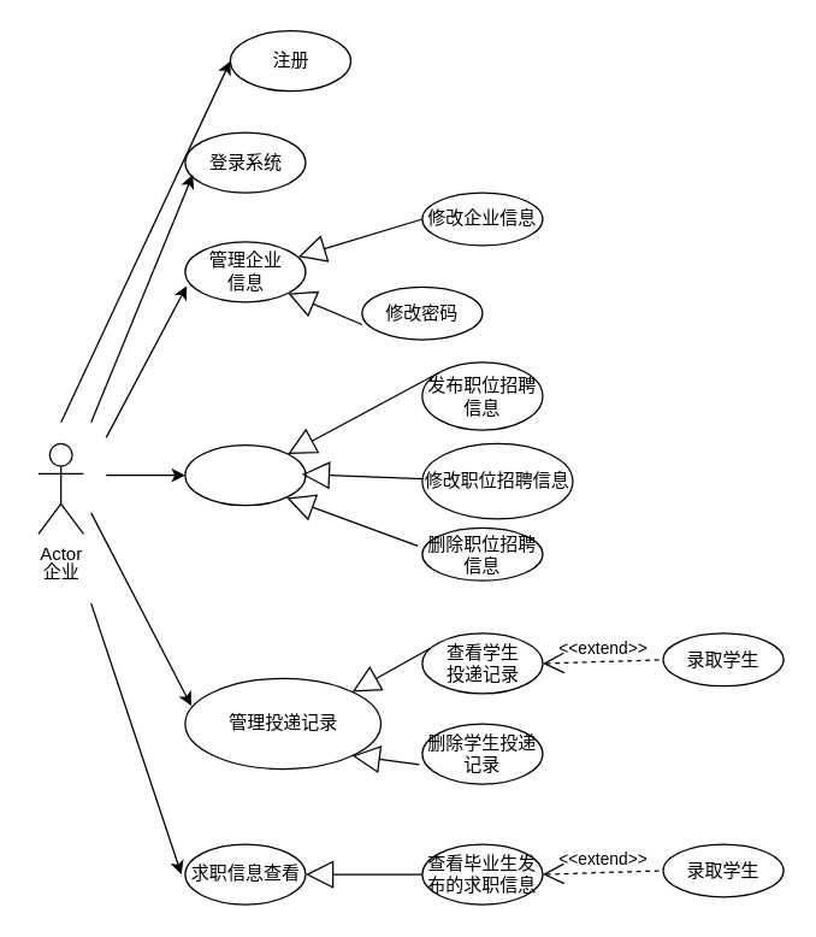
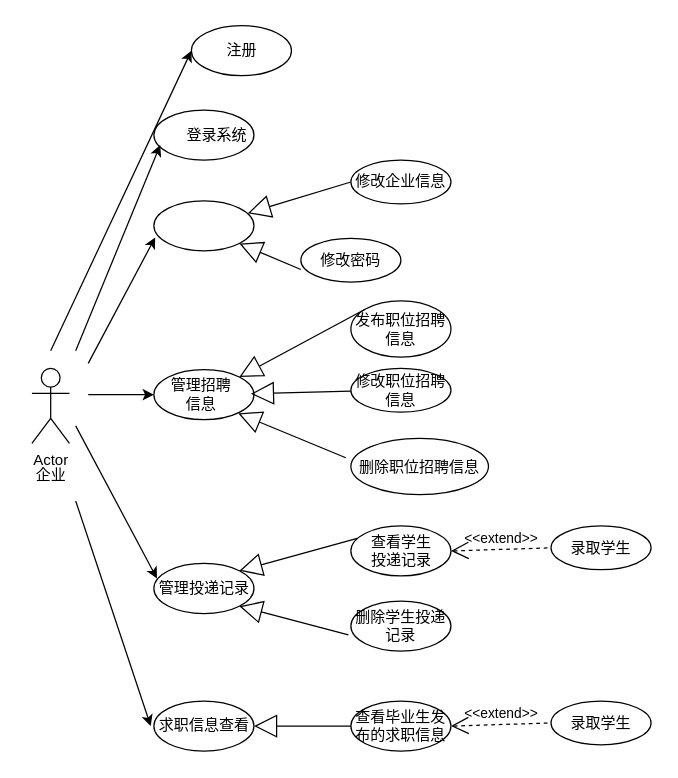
- <mxCell id="7" value="登录系统" style="text;html=1;strokeColor=none;fillColor=none;align=center;verticalAlign=middle;whiteSpace=wrap;rounded=0;" vertex="1" parent="1"><mxGeometry x="137.5" y="97.5" width="50" height="20" as="geometry" /></mxCell>
+ <mxCell id="7" value="登录系统" style="text;html=1;strokeColor=none;fillColor=none;align=center;verticalAlign=middle;whiteSpace=wrap;rounded=0;" vertex="1" parent="1"><mxGeometry x="147.5" y="97.5" width="50" height="20" as="geometry" /></mxCell>
- <mxCell id="9" value="管理企业信息" style="text;html=1;strokeColor=none;fillColor=none;align=center;verticalAlign=middle;whiteSpace=wrap;rounded=0;" vertex="1" parent="1"><mxGeometry x="132.5" y="170" width="60" height="20" as="geometry" /></mxCell>
+ <mxCell id="11" value="管理招聘信息" style="text;html=1;strokeColor=none;fillColor=none;align=center;verticalAlign=middle;whiteSpace=wrap;rounded=0;" vertex="1" parent="1"><mxGeometry x="132.5" y="305" width="55" height="20" as="geometry" /></mxCell>
- <mxCell id="25" value="&lt;font style=&quot;font-size: 12px&quot;&gt;修改职位招聘信息&lt;/font&gt;" style="ellipse;whiteSpace=wrap;html=1;" vertex="1" parent="1"><mxGeometry x="280" y="294" width="100" height="50" as="geometry" /></mxCell>
+ <mxCell id="25" value="&lt;font style=&quot;font-size: 12px&quot;&gt;修改职位招聘信息&lt;/font&gt;" style="ellipse;whiteSpace=wrap;html=1;" vertex="1" parent="1"><mxGeometry x="280" y="294" width="80" height="35" as="geometry" /></mxCell>
- <mxCell id="26" value="&lt;span&gt;&lt;font style=&quot;font-size: 12px&quot;&gt;删除职位招聘信息&lt;/font&gt;&lt;/span&gt;" style="ellipse;whiteSpace=wrap;html=1;" vertex="1" parent="1"><mxGeometry x="280" y="350" width="80" height="35" as="geometry" /></mxCell>
+ <mxCell id="26" value="&lt;span&gt;&lt;font style=&quot;font-size: 12px&quot;&gt;删除职位招聘信息&lt;/font&gt;&lt;/span&gt;" style="ellipse;whiteSpace=wrap;html=1;" vertex="1" parent="1"><mxGeometry x="280" y="350" width="110" height="45" as="geometry" /></mxCell>
- <mxCell id="30" value="管理投递记录" style="ellipse;whiteSpace=wrap;html=1;" vertex="1" parent="1"><mxGeometry x="122.5" y="450" width="130" height="60" as="geometry" /></mxCell>
+ <mxCell id="30" value="管理投递记录" style="ellipse;whiteSpace=wrap;html=1;" vertex="1" parent="1"><mxGeometry x="122.5" y="450" width="80" height="40" as="geometry" /></mxCell>
